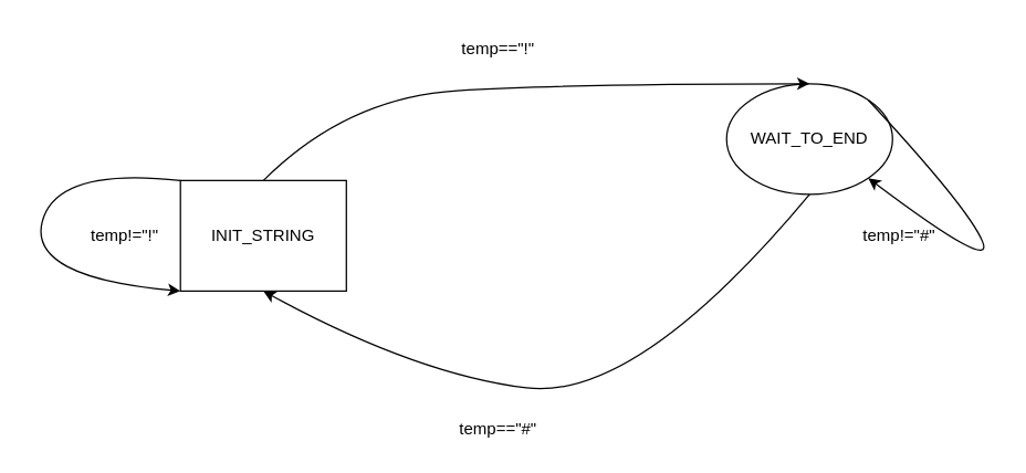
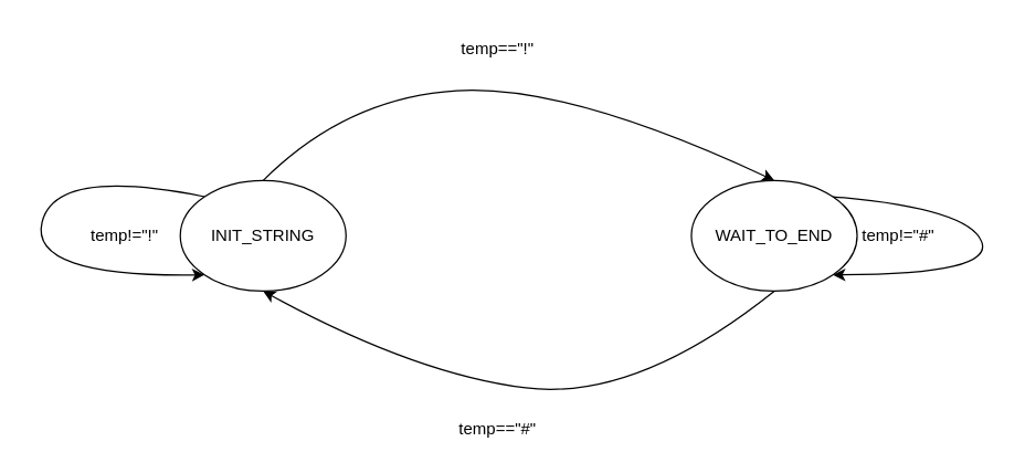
- <mxCell id="3" value="WAIT_TO_END" style="ellipse;whiteSpace=wrap;html=1;" vertex="1" parent="1"><mxGeometry x="525" y="60" width="120" height="80" as="geometry" /></mxCell>
+ <mxCell id="3" value="WAIT_TO_END" style="ellipse;whiteSpace=wrap;html=1;" vertex="1" parent="1"><mxGeometry x="500" y="130" width="120" height="80" as="geometry" /></mxCell>
- <mxCell id="2" value="INIT_STRING" style="whiteSpace=wrap;html=1;rounded=0;" vertex="1" parent="1"><mxGeometry x="130" y="130" width="120" height="80" as="geometry" /></mxCell>
+ <mxCell id="2" value="INIT_STRING" style="ellipse;whiteSpace=wrap;html=1;" vertex="1" parent="1"><mxGeometry x="130" y="130" width="120" height="80" as="geometry" /></mxCell>
